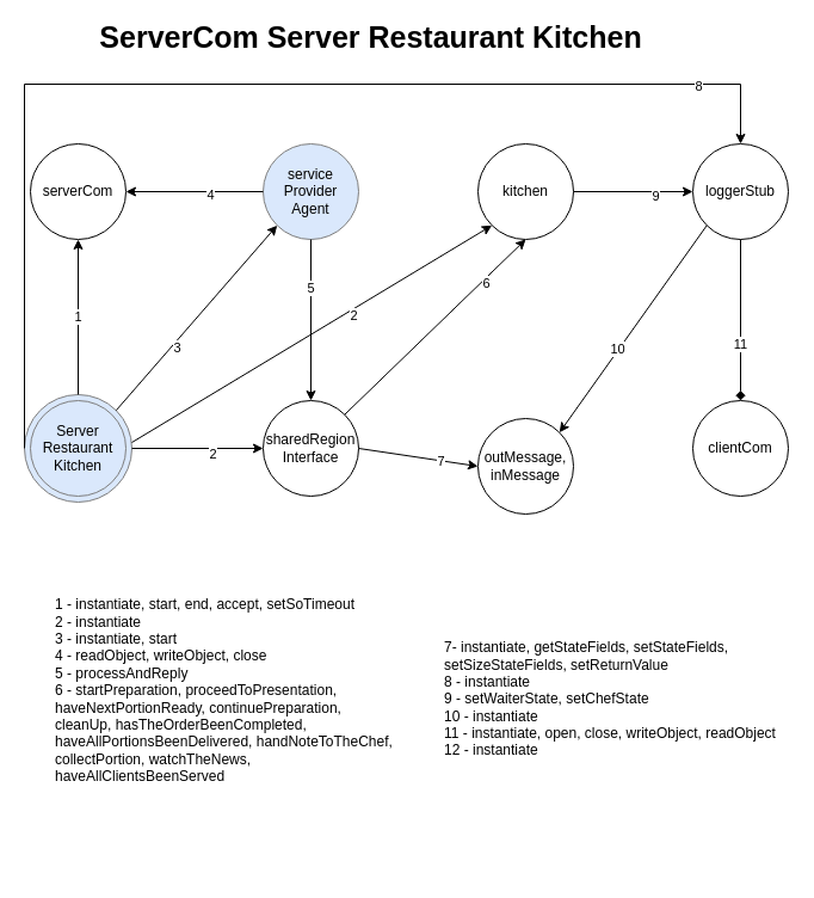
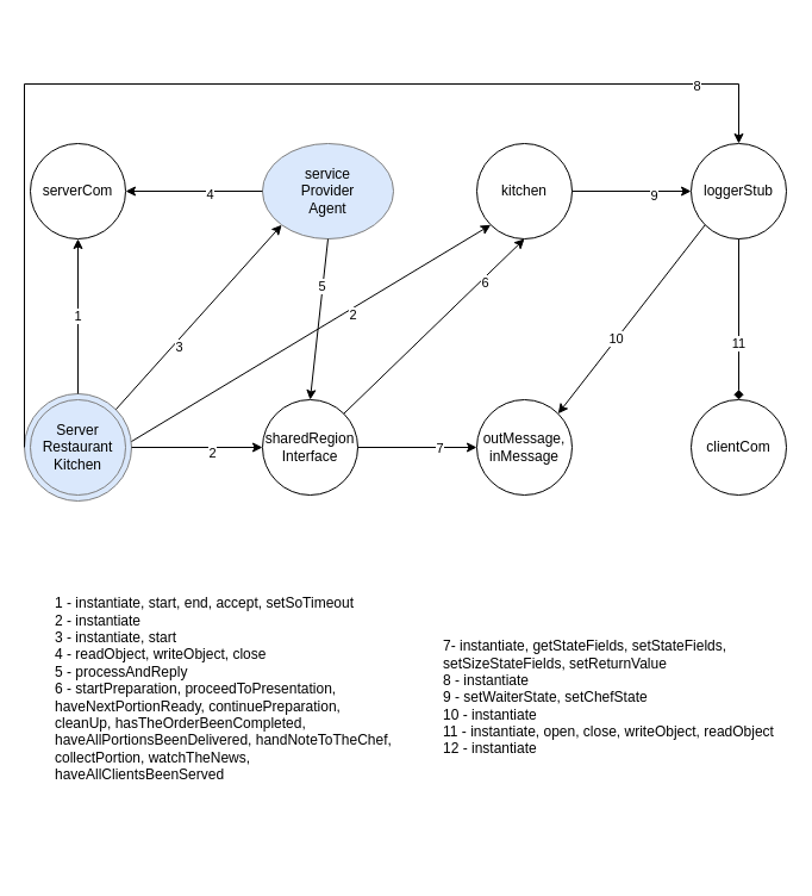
- <mxCell id="37" value="&lt;b&gt;&lt;font style=&quot;font-size: 25px;&quot;&gt;ServerCom Server Restaurant Kitchen&lt;/font&gt;&lt;/b&gt;" style="text;html=1;align=center;verticalAlign=middle;resizable=0;points=[];autosize=1;strokeColor=none;fillColor=none;" vertex="1" parent="1"><mxGeometry x="75" y="20" width="470" height="20" as="geometry" /></mxCell>
- <mxCell id="2" value="service&lt;br&gt;Provider&lt;br&gt;Agent" style="ellipse;whiteSpace=wrap;html=1;fillColor=#dae8fc;strokeColor=#808080;" parent="1" vertex="1"><mxGeometry x="220" y="120" width="80" height="80" as="geometry" /></mxCell>
+ <mxCell id="2" value="service&lt;br&gt;Provider&lt;br&gt;Agent" style="ellipse;whiteSpace=wrap;html=1;fillColor=#dae8fc;strokeColor=#808080;" parent="1" vertex="1"><mxGeometry x="220" y="120" width="110" height="80" as="geometry" /></mxCell>
- <mxCell id="10" value="outMessage,&lt;br&gt;inMessage" style="ellipse;whiteSpace=wrap;html=1;" vertex="1" parent="1"><mxGeometry x="400" y="350" width="80" height="80" as="geometry" /></mxCell>
+ <mxCell id="10" value="outMessage,&lt;br&gt;inMessage" style="ellipse;whiteSpace=wrap;html=1;" vertex="1" parent="1"><mxGeometry x="400" y="335" width="80" height="80" as="geometry" /></mxCell>
